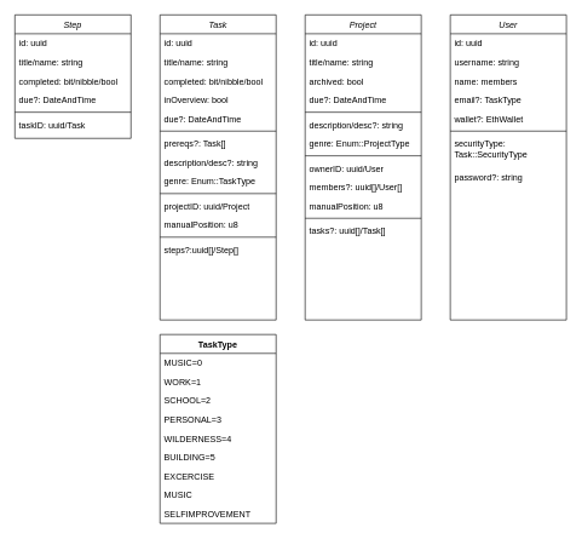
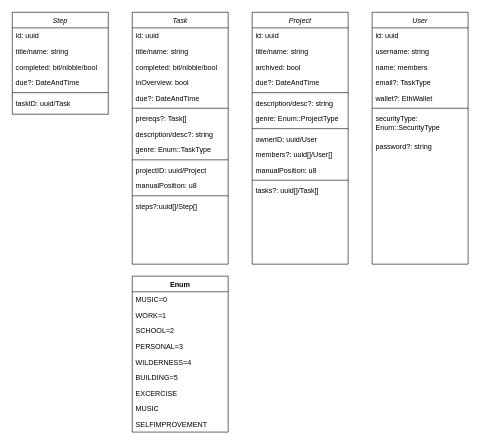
- <mxCell id="45" value="securityType: &#10;Task::SecurityType" style="text;align=left;verticalAlign=top;spacingLeft=4;spacingRight=4;overflow=hidden;rotatable=0;points=[[0,0.5],[1,0.5]];portConstraint=eastwest;rounded=0;shadow=0;html=0;" vertex="1" parent="38"><mxGeometry y="164" width="160" height="46" as="geometry" /></mxCell>
+ <mxCell id="45" value="securityType: &#10;Enum::SecurityType" style="text;align=left;verticalAlign=top;spacingLeft=4;spacingRight=4;overflow=hidden;rotatable=0;points=[[0,0.5],[1,0.5]];portConstraint=eastwest;rounded=0;shadow=0;html=0;" vertex="1" parent="38"><mxGeometry y="164" width="160" height="46" as="geometry" /></mxCell>
- <mxCell id="47" value="TaskType" style="swimlane;fontStyle=1;align=center;verticalAlign=top;childLayout=stackLayout;horizontal=1;startSize=26;horizontalStack=0;resizeParent=1;resizeParentMax=0;resizeLast=0;collapsible=1;marginBottom=0;" vertex="1" parent="1"><mxGeometry x="220" y="460" width="160" height="260" as="geometry"><mxRectangle x="240" y="480" width="90" height="26" as="alternateBounds" /></mxGeometry></mxCell>
+ <mxCell id="47" value="Enum" style="swimlane;fontStyle=1;align=center;verticalAlign=top;childLayout=stackLayout;horizontal=1;startSize=26;horizontalStack=0;resizeParent=1;resizeParentMax=0;resizeLast=0;collapsible=1;marginBottom=0;" vertex="1" parent="1"><mxGeometry x="220" y="460" width="160" height="260" as="geometry"><mxRectangle x="240" y="480" width="90" height="26" as="alternateBounds" /></mxGeometry></mxCell>
